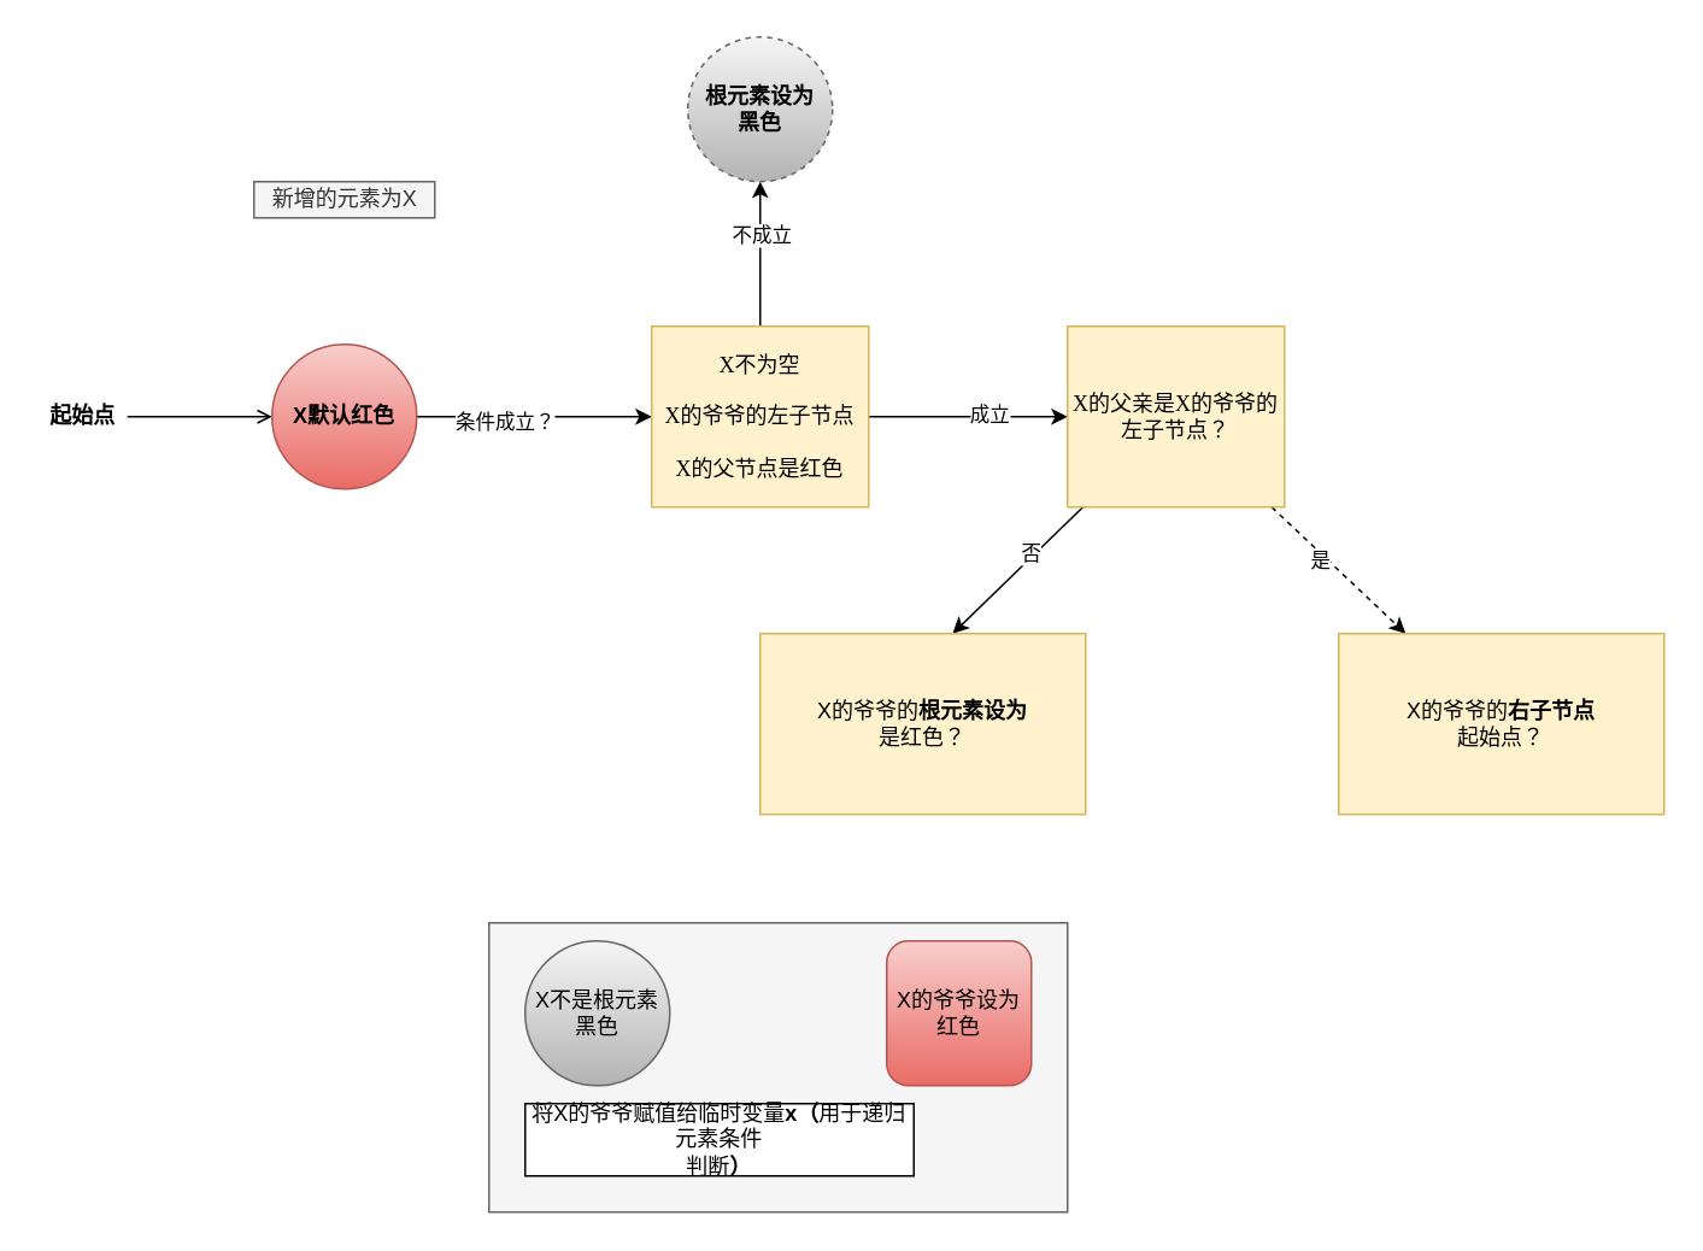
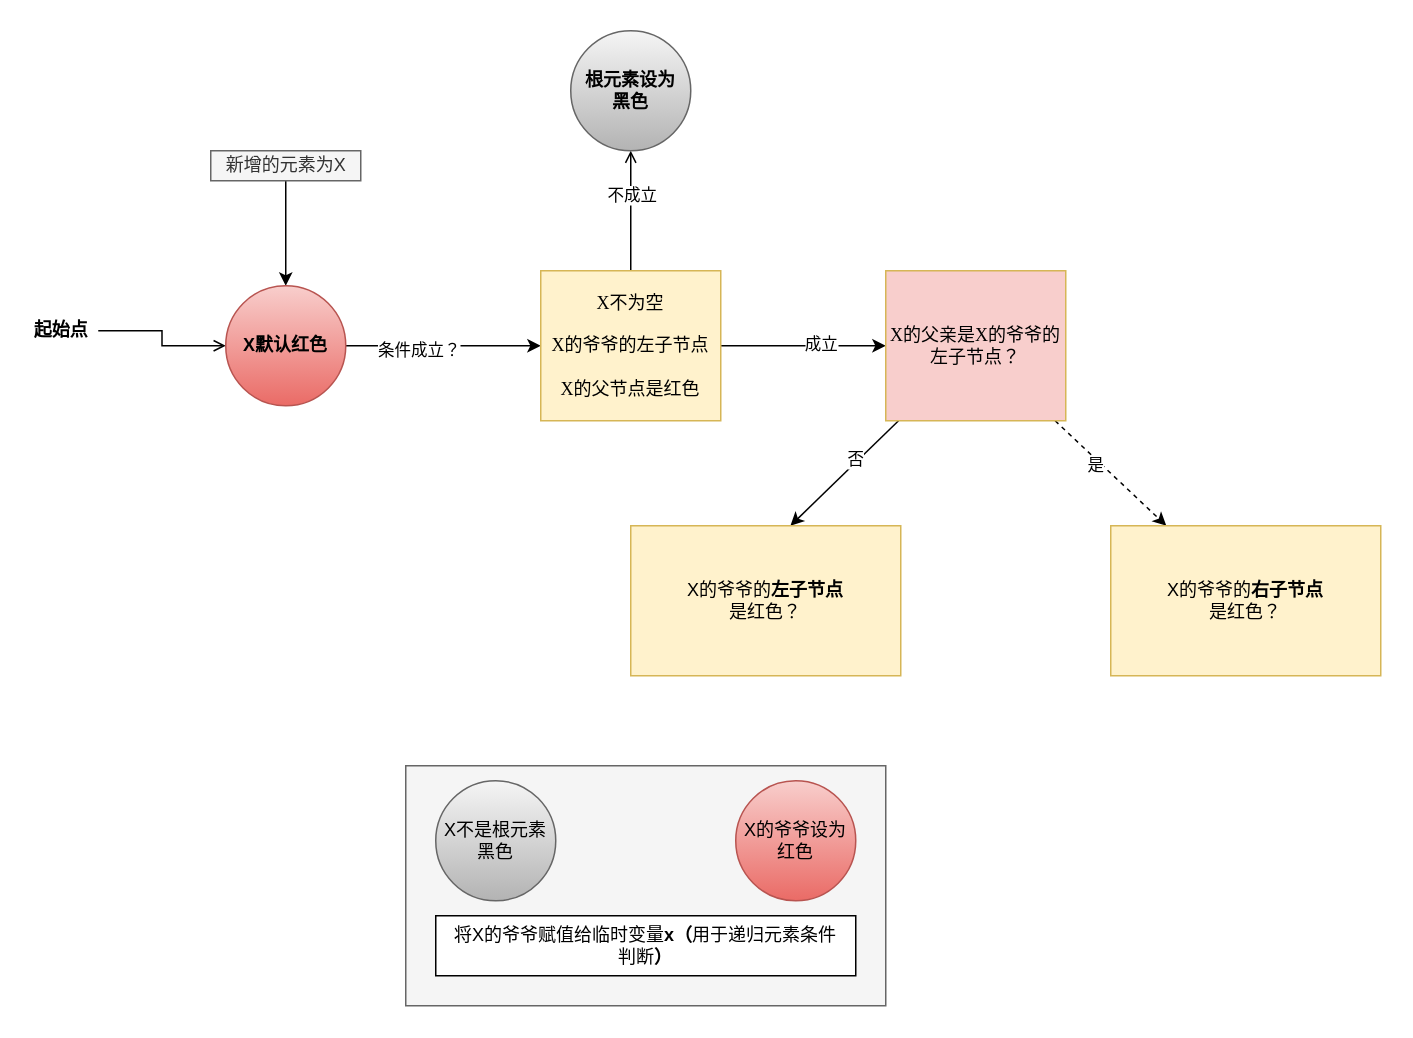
- <mxCell id="14" value="根元素设为&lt;br&gt;黑色" style="ellipse;whiteSpace=wrap;html=1;aspect=fixed;fillColor=#f5f5f5;strokeColor=#666666;fontStyle=1;gradientColor=#b3b3b3;dashed=1;" vertex="1" parent="1"><mxGeometry x="380" y="20" width="80" height="80" as="geometry" /></mxCell>
+ <mxCell id="14" value="根元素设为&lt;br&gt;黑色" style="ellipse;whiteSpace=wrap;html=1;aspect=fixed;fillColor=#f5f5f5;strokeColor=#666666;fontStyle=1;gradientColor=#b3b3b3;" vertex="1" parent="1"><mxGeometry x="380" y="20" width="80" height="80" as="geometry" /></mxCell>
- <mxCell id="11" value="" style="edgeStyle=orthogonalEdgeStyle;rounded=0;orthogonalLoop=1;jettySize=auto;html=1;" edge="1" parent="1" source="13" target="14"><mxGeometry relative="1" as="geometry" /></mxCell>
+ <mxCell id="11" value="" style="edgeStyle=orthogonalEdgeStyle;rounded=0;orthogonalLoop=1;jettySize=auto;html=1;endArrow=open;" edge="1" parent="1" source="13" target="14"><mxGeometry relative="1" as="geometry" /></mxCell>
+ <mxCell id="2" value="" style="edgeStyle=orthogonalEdgeStyle;rounded=0;orthogonalLoop=1;jettySize=auto;html=1;fontFamily=Times New Roman;" parent="1" source="3" target="8" edge="1"><mxGeometry relative="1" as="geometry" /></mxCell>
- <mxCell id="5" value="&lt;font face=&quot;Tahoma&quot;&gt;起始点&lt;/font&gt;" style="text;html=1;align=center;verticalAlign=middle;resizable=0;points=[];autosize=1;strokeColor=none;fontStyle=1;spacingTop=0;spacing=0;fontFamily=Times New Roman;" parent="1" vertex="1"><mxGeometry x="20" y="220" width="50" height="20" as="geometry" /></mxCell>
+ <mxCell id="5" value="&lt;font face=&quot;Tahoma&quot;&gt;起始点&lt;/font&gt;" style="text;html=1;align=center;verticalAlign=middle;resizable=0;points=[];autosize=1;strokeColor=none;fontStyle=1;spacingTop=0;spacing=0;fontFamily=Times New Roman;" parent="1" vertex="1"><mxGeometry x="15" y="210" width="50" height="20" as="geometry" /></mxCell>
- <mxCell id="19" value="X的父亲是X的爷爷的左子节点？" style="rounded=0;whiteSpace=wrap;html=1;fontFamily=Times New Roman;align=center;fillColor=#fff2cc;strokeColor=#d6b656;" vertex="1" parent="1"><mxGeometry x="590" y="180" width="120" height="100" as="geometry" /></mxCell>
+ <mxCell id="19" value="X的父亲是X的爷爷的左子节点？" style="rounded=0;whiteSpace=wrap;html=1;fontFamily=Times New Roman;align=center;fillColor=#f8cecc;strokeColor=#d6b656;" vertex="1" parent="1"><mxGeometry x="590" y="180" width="120" height="100" as="geometry" /></mxCell>
- <mxCell id="21" value="X的爷爷的&lt;b&gt;根元素设为&lt;/b&gt;&lt;br&gt;是红色？" style="rounded=0;whiteSpace=wrap;html=1;fillColor=#fff2cc;strokeColor=#d6b656;" vertex="1" parent="1"><mxGeometry x="420" y="350" width="180" height="100" as="geometry" /></mxCell>
+ <mxCell id="21" value="X的爷爷的&lt;b&gt;左子节点&lt;/b&gt;&lt;br&gt;是红色？" style="rounded=0;whiteSpace=wrap;html=1;fillColor=#fff2cc;strokeColor=#d6b656;" vertex="1" parent="1"><mxGeometry x="420" y="350" width="180" height="100" as="geometry" /></mxCell>
- <mxCell id="20" value="X的爷爷的&lt;b&gt;右子节点&lt;/b&gt;&lt;br&gt;起始点？" style="rounded=0;whiteSpace=wrap;html=1;fillColor=#fff2cc;strokeColor=#d6b656;" vertex="1" parent="1"><mxGeometry x="740" y="350" width="180" height="100" as="geometry" /></mxCell>
+ <mxCell id="20" value="X的爷爷的&lt;b&gt;右子节点&lt;/b&gt;&lt;br&gt;是红色？" style="rounded=0;whiteSpace=wrap;html=1;fillColor=#fff2cc;strokeColor=#d6b656;" vertex="1" parent="1"><mxGeometry x="740" y="350" width="180" height="100" as="geometry" /></mxCell>
- <mxCell id="24" value="X的爷爷设为&lt;br&gt;红色" style="whiteSpace=wrap;html=1;aspect=fixed;fillColor=#f8cecc;strokeColor=#b85450;gradientColor=#ea6b66;rounded=1;" vertex="1" parent="1"><mxGeometry x="490" y="520" width="80" height="80" as="geometry" /></mxCell>
+ <mxCell id="24" value="X的爷爷设为&lt;br&gt;红色" style="ellipse;whiteSpace=wrap;html=1;aspect=fixed;fillColor=#f8cecc;strokeColor=#b85450;gradientColor=#ea6b66;" vertex="1" parent="1"><mxGeometry x="490" y="520" width="80" height="80" as="geometry" /></mxCell>
- <mxCell id="25" value="将X的爷爷赋值给临时变量&lt;b&gt;x（&lt;/b&gt;用于递归元素条件&lt;br&gt;判断&lt;b&gt;）&lt;/b&gt;" style="rounded=0;whiteSpace=wrap;html=1;" vertex="1" parent="1"><mxGeometry x="290" y="610" width="215" height="40" as="geometry" /></mxCell>
+ <mxCell id="25" value="将X的爷爷赋值给临时变量&lt;b&gt;x（&lt;/b&gt;用于递归元素条件&lt;br&gt;判断&lt;b&gt;）&lt;/b&gt;" style="rounded=0;whiteSpace=wrap;html=1;" vertex="1" parent="1"><mxGeometry x="290" y="610" width="280" height="40" as="geometry" /></mxCell>
